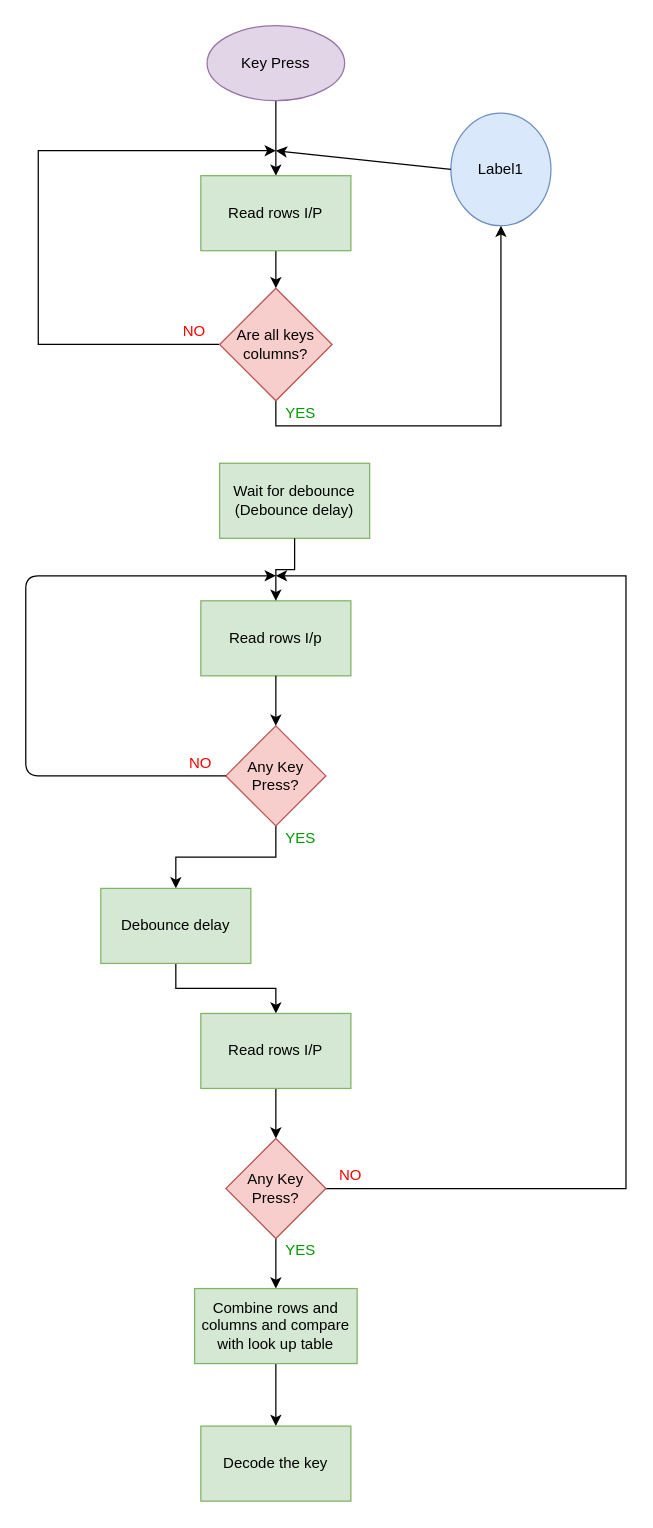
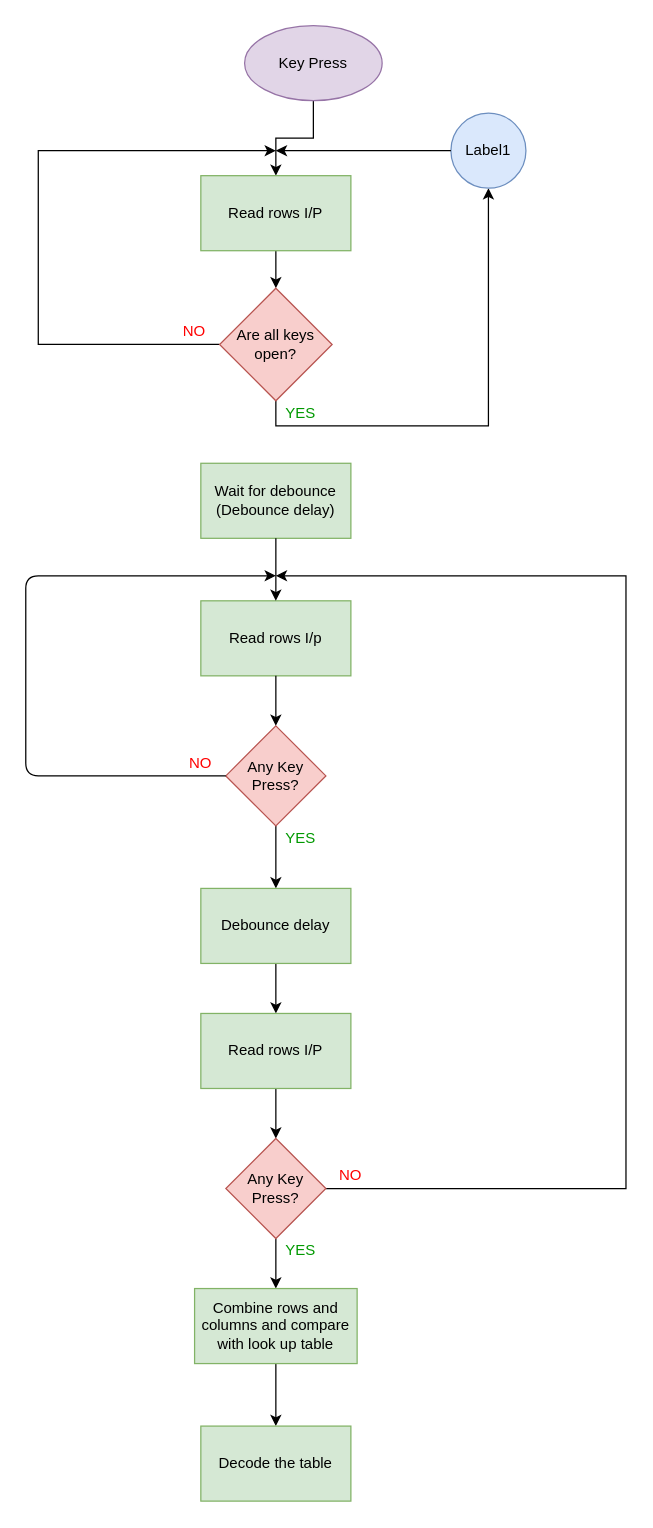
- <mxCell id="3" value="Key Press" style="ellipse;whiteSpace=wrap;html=1;fillColor=#e1d5e7;strokeColor=#9673a6;" parent="1" vertex="1"><mxGeometry x="165" y="20" width="110" height="60" as="geometry" /></mxCell>
+ <mxCell id="3" value="Key Press" style="ellipse;whiteSpace=wrap;html=1;fillColor=#e1d5e7;strokeColor=#9673a6;" parent="1" vertex="1"><mxGeometry x="195" y="20" width="110" height="60" as="geometry" /></mxCell>
- <mxCell id="23" value="Label1&lt;br&gt;" style="ellipse;whiteSpace=wrap;html=1;aspect=fixed;fillColor=#dae8fc;strokeColor=#6c8ebf;" vertex="1" parent="1"><mxGeometry x="360" y="90" width="80" height="90" as="geometry" /></mxCell>
+ <mxCell id="23" value="Label1&lt;br&gt;" style="ellipse;whiteSpace=wrap;html=1;aspect=fixed;fillColor=#dae8fc;strokeColor=#6c8ebf;" vertex="1" parent="1"><mxGeometry x="360" y="90" width="60" height="60" as="geometry" /></mxCell>
- <mxCell id="9" value="Are all keys columns?" style="rhombus;whiteSpace=wrap;html=1;fillColor=#f8cecc;strokeColor=#b85450;" vertex="1" parent="1"><mxGeometry x="175" y="230" width="90" height="90" as="geometry" /></mxCell>
+ <mxCell id="9" value="Are all keys open?" style="rhombus;whiteSpace=wrap;html=1;fillColor=#f8cecc;strokeColor=#b85450;" vertex="1" parent="1"><mxGeometry x="175" y="230" width="90" height="90" as="geometry" /></mxCell>
- <mxCell id="8" value="Wait for debounce (Debounce delay)" style="rounded=0;whiteSpace=wrap;html=1;fillColor=#d5e8d4;strokeColor=#82b366;" vertex="1" parent="1"><mxGeometry x="175" y="370" width="120" height="60" as="geometry" /></mxCell>
+ <mxCell id="8" value="Wait for debounce (Debounce delay)" style="rounded=0;whiteSpace=wrap;html=1;fillColor=#d5e8d4;strokeColor=#82b366;" vertex="1" parent="1"><mxGeometry x="160" y="370" width="120" height="60" as="geometry" /></mxCell>
- <mxCell id="14" value="Debounce delay" style="rounded=0;whiteSpace=wrap;html=1;fillColor=#d5e8d4;strokeColor=#82b366;" vertex="1" parent="1"><mxGeometry x="80" y="710" width="120" height="60" as="geometry" /></mxCell>
+ <mxCell id="14" value="Debounce delay" style="rounded=0;whiteSpace=wrap;html=1;fillColor=#d5e8d4;strokeColor=#82b366;" vertex="1" parent="1"><mxGeometry x="160" y="710" width="120" height="60" as="geometry" /></mxCell>
- <mxCell id="22" value="Decode the key" style="rounded=0;whiteSpace=wrap;html=1;fillColor=#d5e8d4;strokeColor=#82b366;" vertex="1" parent="1"><mxGeometry x="160" y="1140" width="120" height="60" as="geometry" /></mxCell>
+ <mxCell id="22" value="Decode the table" style="rounded=0;whiteSpace=wrap;html=1;fillColor=#d5e8d4;strokeColor=#82b366;" vertex="1" parent="1"><mxGeometry x="160" y="1140" width="120" height="60" as="geometry" /></mxCell>
